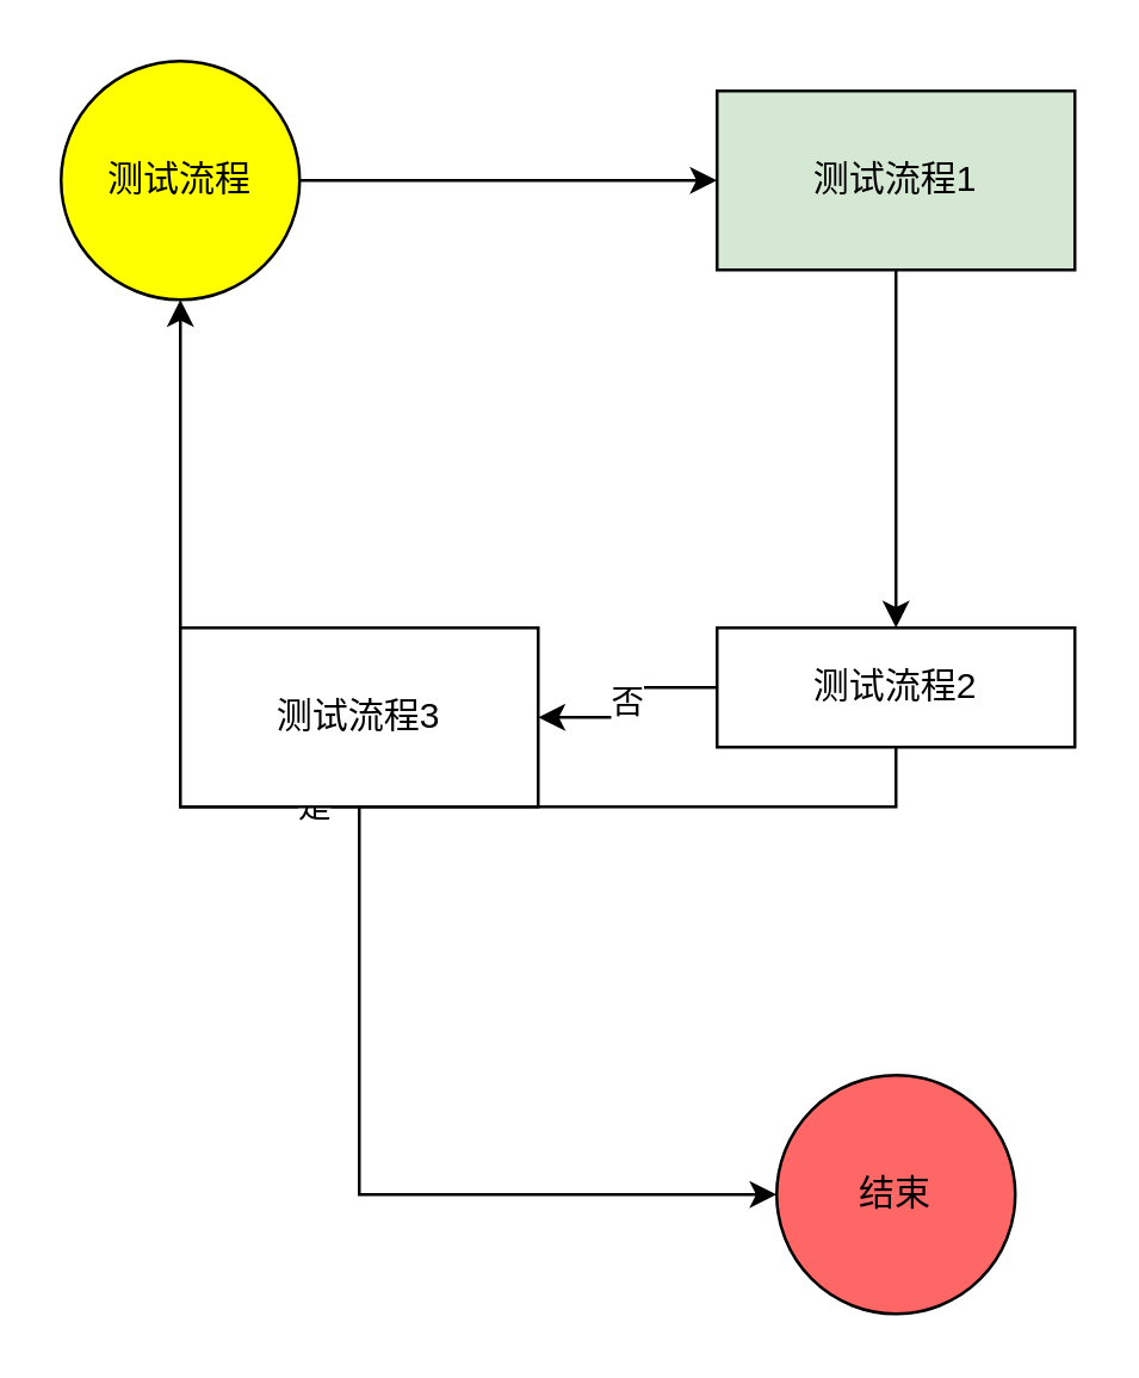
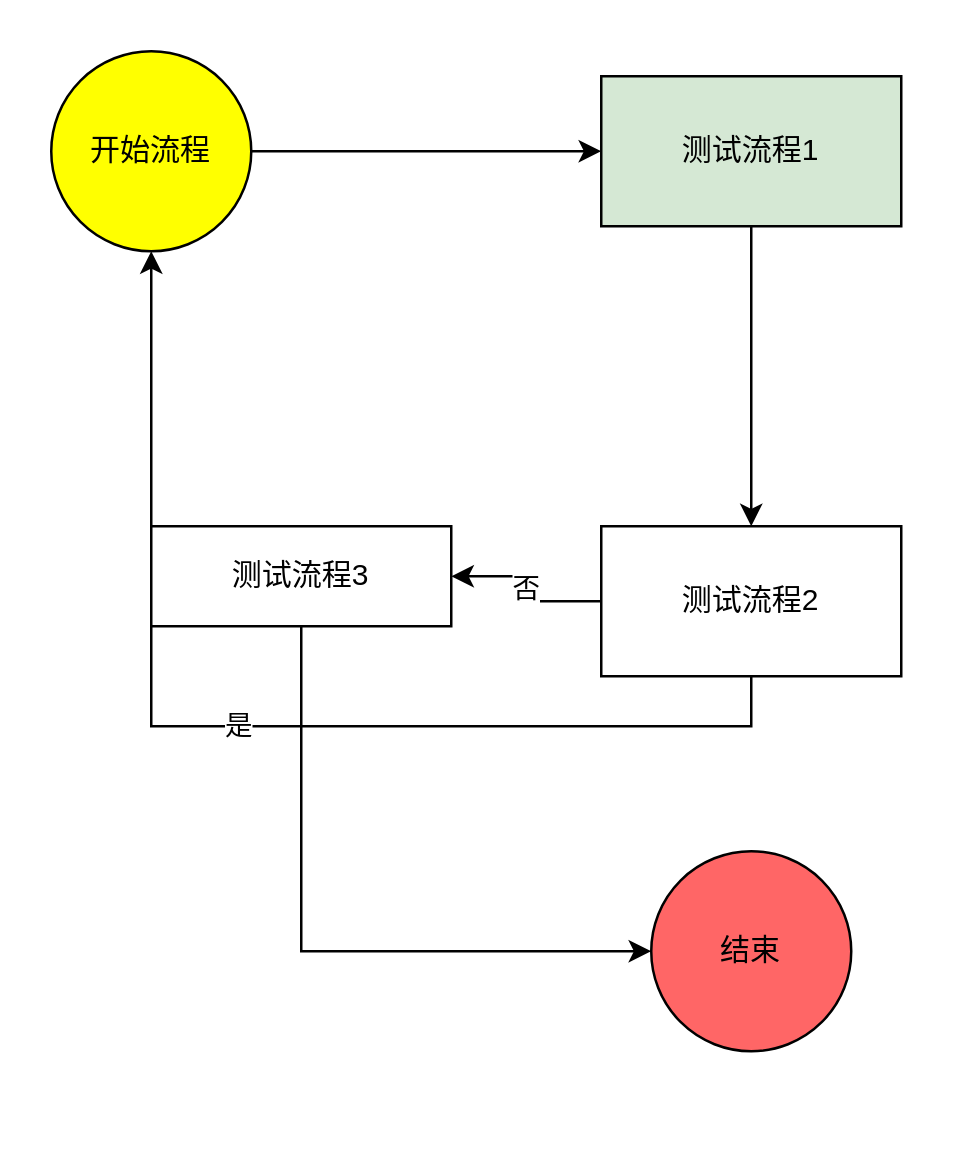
- <mxCell id="8" value="测试流程" style="ellipse;whiteSpace=wrap;html=1;aspect=fixed;fillColor=#FFFF00;" parent="1" vertex="1"><mxGeometry x="20" y="20" width="80" height="80" as="geometry" /></mxCell>
+ <mxCell id="8" value="开始流程" style="ellipse;whiteSpace=wrap;html=1;aspect=fixed;fillColor=#FFFF00;" parent="1" vertex="1"><mxGeometry x="20" y="20" width="80" height="80" as="geometry" /></mxCell>
- <mxCell id="6" value="测试流程2" style="rounded=0;whiteSpace=wrap;html=1;" parent="1" vertex="1"><mxGeometry x="240" y="210" width="120" height="40" as="geometry" /></mxCell>
+ <mxCell id="6" value="测试流程2" style="rounded=0;whiteSpace=wrap;html=1;" parent="1" vertex="1"><mxGeometry x="240" y="210" width="120" height="60" as="geometry" /></mxCell>
- <mxCell id="11" value="测试流程3" style="rounded=0;whiteSpace=wrap;html=1;" vertex="1" parent="1"><mxGeometry x="60" y="210" width="120" height="60" as="geometry" /></mxCell>
+ <mxCell id="11" value="测试流程3" style="rounded=0;whiteSpace=wrap;html=1;" vertex="1" parent="1"><mxGeometry x="60" y="210" width="120" height="40" as="geometry" /></mxCell>
- <mxCell id="9" value="结束" style="ellipse;whiteSpace=wrap;html=1;aspect=fixed;fillColor=#FF6666;" parent="1" vertex="1"><mxGeometry x="260" y="360" width="80" height="80" as="geometry" /></mxCell>
+ <mxCell id="9" value="结束" style="ellipse;whiteSpace=wrap;html=1;aspect=fixed;fillColor=#FF6666;" parent="1" vertex="1"><mxGeometry x="260" y="340" width="80" height="80" as="geometry" /></mxCell>
